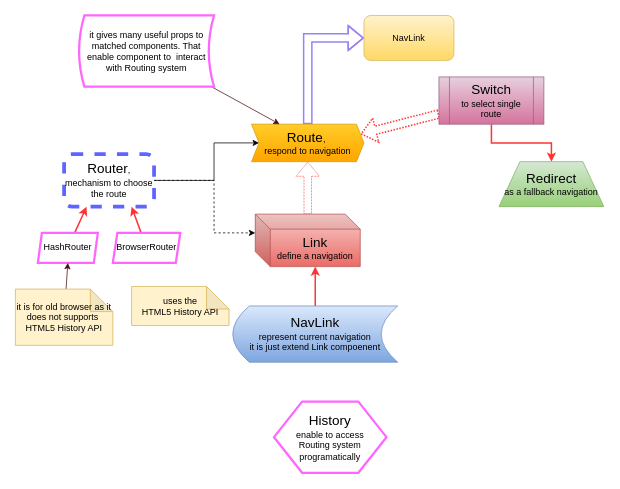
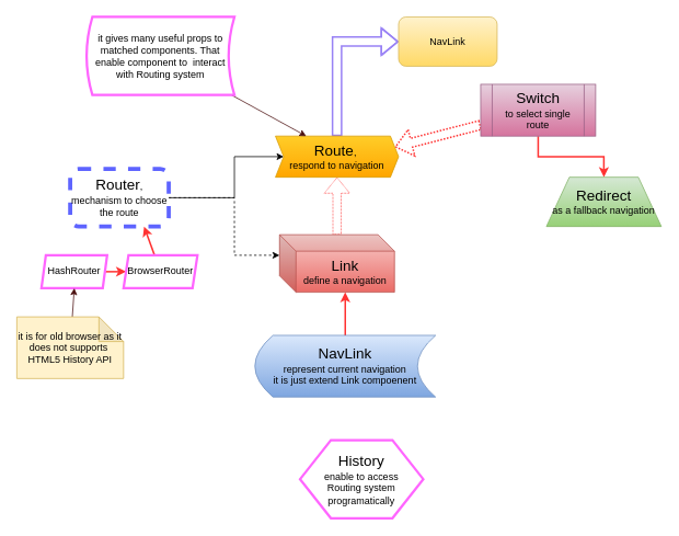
- <mxCell id="16" style="edgeStyle=none;rounded=0;orthogonalLoop=1;jettySize=auto;html=1;entryX=0.25;entryY=1;entryDx=0;entryDy=0;strokeColor=#FF3333;strokeWidth=2;" edge="1" parent="1" source="17" target="14"><mxGeometry relative="1" as="geometry" /></mxCell>
+ <mxCell id="16" style="edgeStyle=none;rounded=0;orthogonalLoop=1;jettySize=auto;html=1;strokeColor=#FF3333;strokeWidth=2;" edge="1" parent="1" source="17" target="19"><mxGeometry relative="1" as="geometry" /></mxCell>
- <mxCell id="20" value="uses the &lt;br&gt;HTML5 History API" style="shape=note;whiteSpace=wrap;html=1;backgroundOutline=1;darkOpacity=0.05;strokeColor=#d6b656;strokeWidth=1;fillColor=#fff2cc;" vertex="1" parent="1"><mxGeometry x="175" y="381.5" width="130" height="52" as="geometry" /></mxCell>
